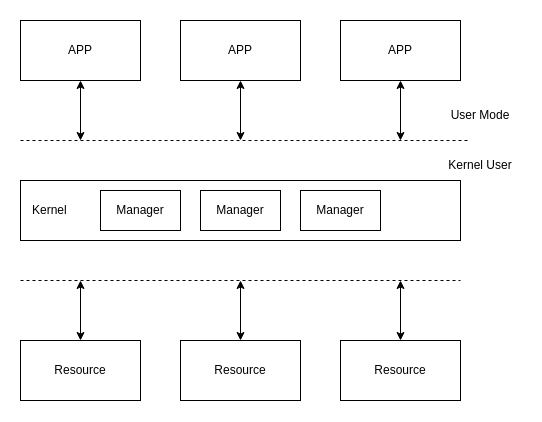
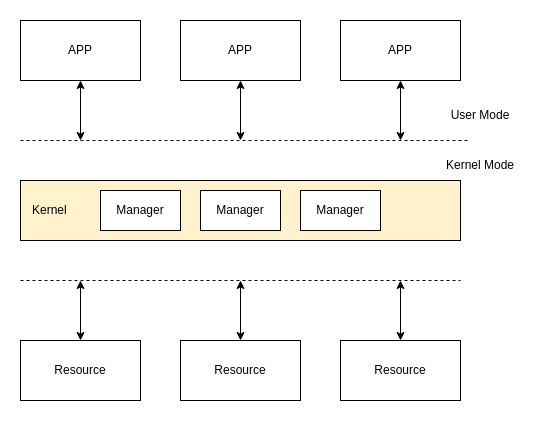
- <mxCell id="21" value="Kernel User" style="text;html=1;strokeColor=none;fillColor=none;align=center;verticalAlign=middle;whiteSpace=wrap;rounded=0;" vertex="1" parent="1"><mxGeometry x="440" y="150" width="80" height="30" as="geometry" /></mxCell>
+ <mxCell id="21" value="Kernel Mode" style="text;html=1;strokeColor=none;fillColor=none;align=center;verticalAlign=middle;whiteSpace=wrap;rounded=0;" vertex="1" parent="1"><mxGeometry x="440" y="150" width="80" height="30" as="geometry" /></mxCell>
- <mxCell id="2" value="Kernel" style="rounded=0;whiteSpace=wrap;html=1;align=left;spacingLeft=10;" vertex="1" parent="1"><mxGeometry x="20" y="180" width="440" height="60" as="geometry" /></mxCell>
+ <mxCell id="2" value="Kernel" style="rounded=0;whiteSpace=wrap;html=1;align=left;spacingLeft=10;fillColor=#fff2cc;" vertex="1" parent="1"><mxGeometry x="20" y="180" width="440" height="60" as="geometry" /></mxCell>
